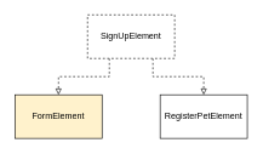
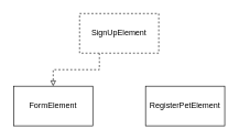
- <mxCell id="2" style="edgeStyle=orthogonalEdgeStyle;rounded=0;orthogonalLoop=1;jettySize=auto;html=1;exitX=0.75;exitY=1;exitDx=0;exitDy=0;entryX=0.5;entryY=0;entryDx=0;entryDy=0;dashed=1;endArrow=block;endFill=0;" edge="1" parent="1" source="4" target="6"><mxGeometry relative="1" as="geometry" /></mxCell>
- <mxCell id="5" value="&lt;div&gt;FormElement&lt;/div&gt;" style="rounded=0;whiteSpace=wrap;html=1;fillColor=#fff2cc;" vertex="1" parent="1"><mxGeometry x="20" y="130" width="120" height="60" as="geometry" /></mxCell>
+ <mxCell id="5" value="&lt;div&gt;FormElement&lt;/div&gt;" style="rounded=0;whiteSpace=wrap;html=1;" vertex="1" parent="1"><mxGeometry x="20" y="130" width="120" height="60" as="geometry" /></mxCell>
